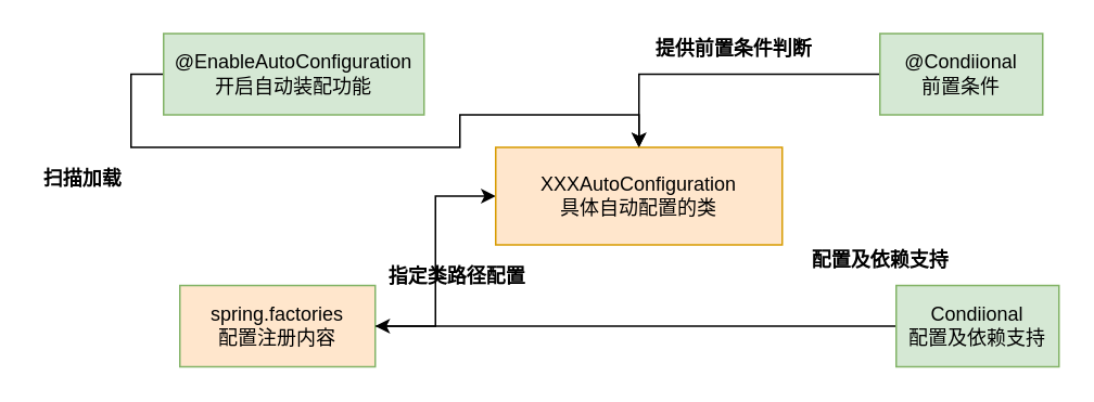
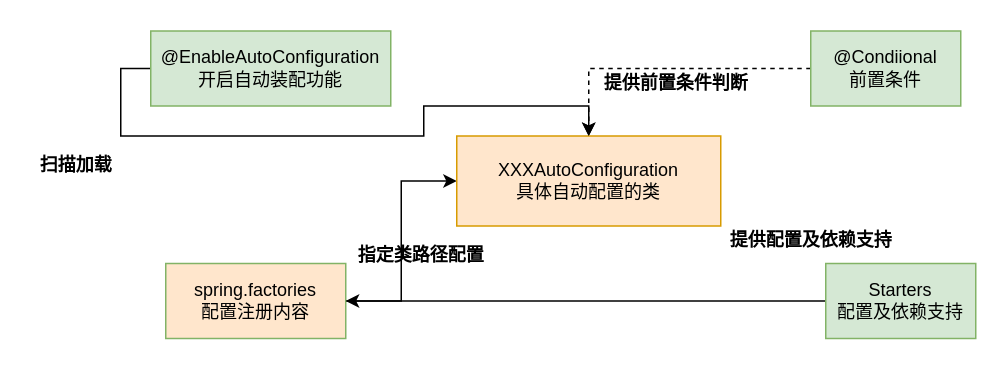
- <mxCell id="13" value="&lt;b&gt;提供前置条件判断&lt;/b&gt;" style="text;html=1;align=center;verticalAlign=middle;resizable=0;points=[];autosize=1;" vertex="1" parent="1"><mxGeometry x="395" y="20" width="110" height="20" as="geometry" /></mxCell>
+ <mxCell id="13" value="&lt;b&gt;提供前置条件判断&lt;/b&gt;" style="text;html=1;align=center;verticalAlign=middle;resizable=0;points=[];autosize=1;" vertex="1" parent="1"><mxGeometry x="395" y="45" width="110" height="20" as="geometry" /></mxCell>
- <mxCell id="7" style="edgeStyle=orthogonalEdgeStyle;rounded=0;orthogonalLoop=1;jettySize=auto;html=1;" edge="1" parent="1" source="8" target="6"><mxGeometry relative="1" as="geometry" /></mxCell>
+ <mxCell id="7" style="edgeStyle=orthogonalEdgeStyle;rounded=0;orthogonalLoop=1;jettySize=auto;html=1;dashed=1;" edge="1" parent="1" source="8" target="6"><mxGeometry relative="1" as="geometry" /></mxCell>
- <mxCell id="14" value="&lt;b&gt;配置及依赖支持&lt;/b&gt;" style="text;html=1;align=center;verticalAlign=middle;resizable=0;points=[];autosize=1;" vertex="1" parent="1"><mxGeometry x="480" y="150" width="120" height="20" as="geometry" /></mxCell>
+ <mxCell id="14" value="&lt;b&gt;提供配置及依赖支持&lt;/b&gt;" style="text;html=1;align=center;verticalAlign=middle;resizable=0;points=[];autosize=1;" vertex="1" parent="1"><mxGeometry x="480" y="150" width="120" height="20" as="geometry" /></mxCell>
- <mxCell id="10" value="Condiional&lt;br&gt;配置及依赖支持" style="rounded=0;whiteSpace=wrap;html=1;fillColor=#d5e8d4;strokeColor=#82b366;" vertex="1" parent="1"><mxGeometry x="550" y="175" width="100" height="50" as="geometry" /></mxCell>
+ <mxCell id="10" value="Starters&lt;br&gt;配置及依赖支持" style="rounded=0;whiteSpace=wrap;html=1;fillColor=#d5e8d4;strokeColor=#82b366;" vertex="1" parent="1"><mxGeometry x="550" y="175" width="100" height="50" as="geometry" /></mxCell>
